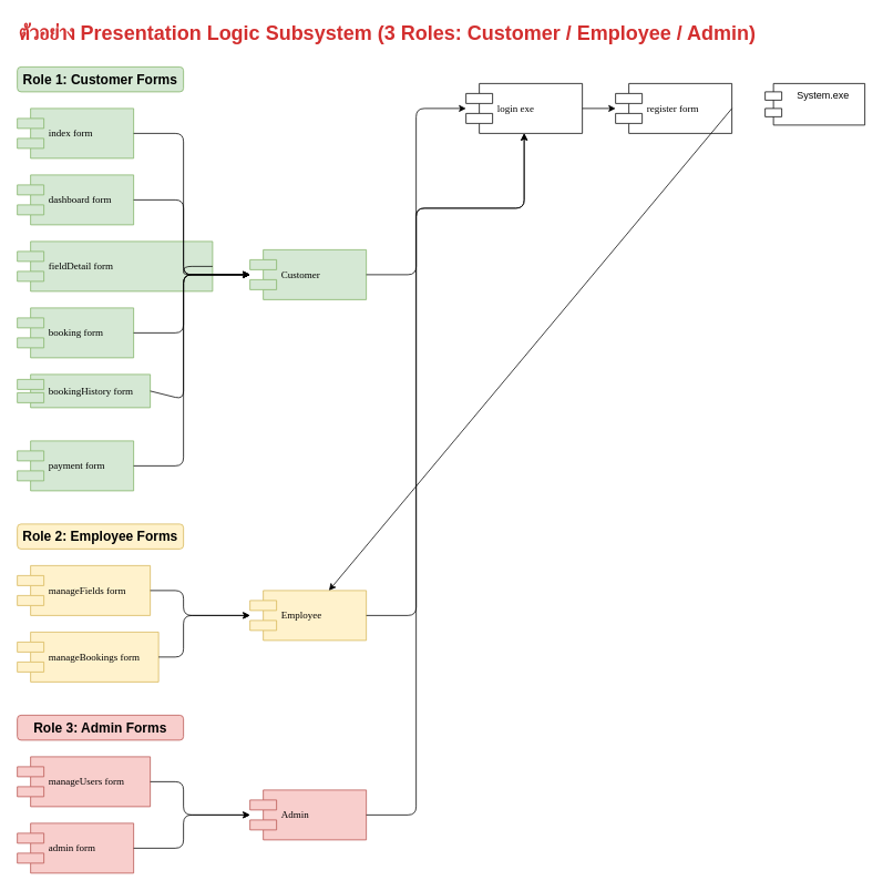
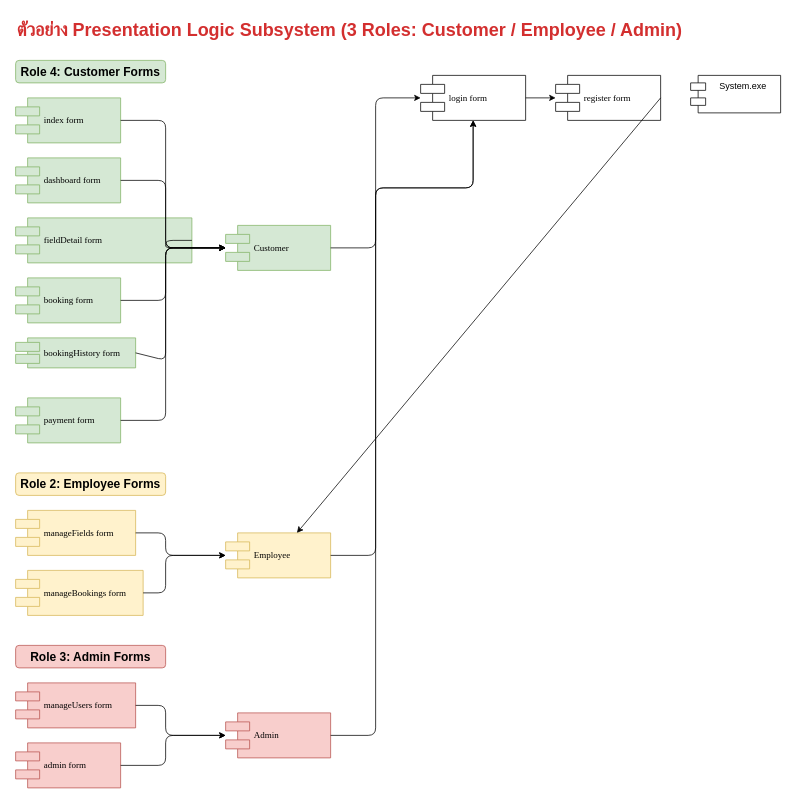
- <mxCell id="3" value="Role 1: Customer Forms" style="text;html=1;strokeColor=#82b366;fillColor=#d5e8d4;align=center;verticalAlign=middle;whiteSpace=wrap;rounded=1;fontSize=16;fontStyle=1;" vertex="1" parent="1"><mxGeometry x="20" y="80" width="200" height="30" as="geometry" /></mxCell>
+ <mxCell id="3" value="Role 4: Customer Forms" style="text;html=1;strokeColor=#82b366;fillColor=#d5e8d4;align=center;verticalAlign=middle;whiteSpace=wrap;rounded=1;fontSize=16;fontStyle=1;" vertex="1" parent="1"><mxGeometry x="20" y="80" width="200" height="30" as="geometry" /></mxCell>
- <mxCell id="19" value="login exe" style="shape=component;align=left;spacingLeft=36;rounded=0;shadow=0;comic=0;labelBackgroundColor=none;strokeWidth=1;fontFamily=Verdana;fontSize=12;html=1;fillColor=#ffffff;strokeColor=#000000;" vertex="1" parent="1"><mxGeometry x="560" y="100" width="140" height="60" as="geometry" /></mxCell>
+ <mxCell id="19" value="login form" style="shape=component;align=left;spacingLeft=36;rounded=0;shadow=0;comic=0;labelBackgroundColor=none;strokeWidth=1;fontFamily=Verdana;fontSize=12;html=1;fillColor=#ffffff;strokeColor=#000000;" vertex="1" parent="1"><mxGeometry x="560" y="100" width="140" height="60" as="geometry" /></mxCell>
